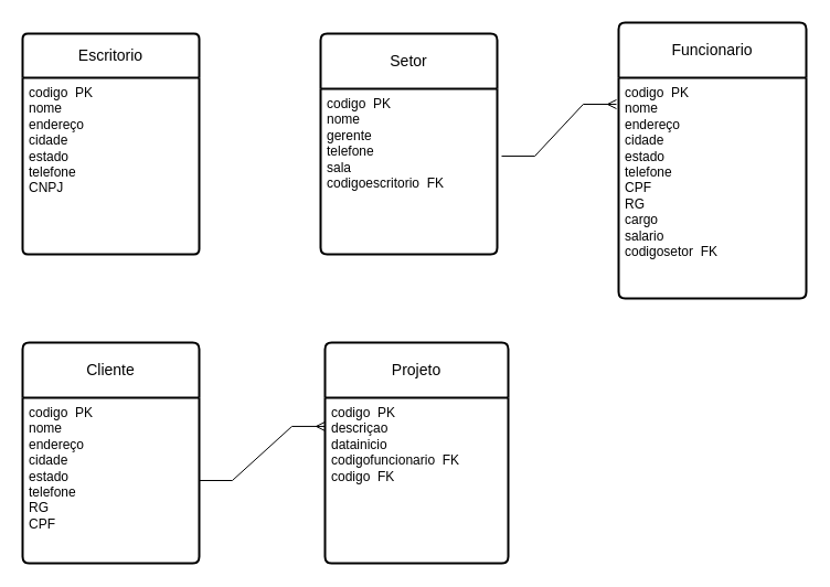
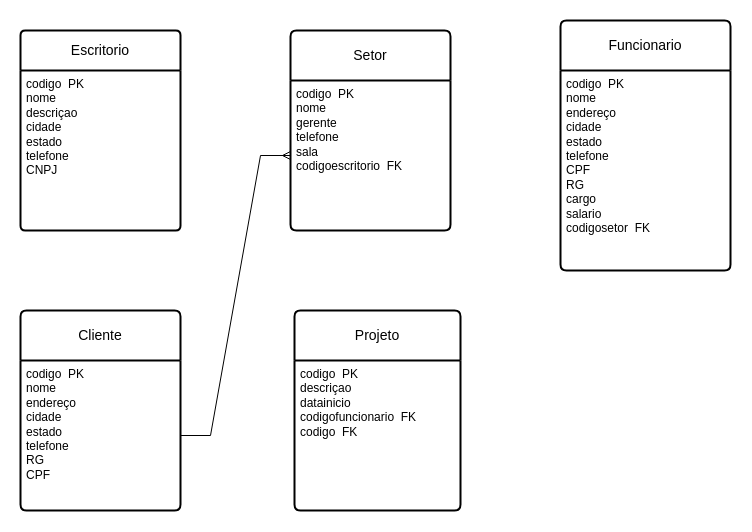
- <mxCell id="12" value="" style="edgeStyle=entityRelationEdgeStyle;fontSize=12;html=1;endArrow=ERmany;rounded=0;exitX=1.025;exitY=0.407;exitDx=0;exitDy=0;exitPerimeter=0;entryX=-0.012;entryY=0.12;entryDx=0;entryDy=0;entryPerimeter=0;" edge="1" parent="1" source="5" target="7"><mxGeometry width="100" height="100" relative="1" as="geometry"><mxPoint x="480" y="180" as="sourcePoint" /><mxPoint x="580" y="80" as="targetPoint" /></mxGeometry></mxCell>
- <mxCell id="3" value="codigo&amp;nbsp; PK&lt;div&gt;nome&lt;/div&gt;&lt;div&gt;endereço&lt;/div&gt;&lt;div&gt;cidade&lt;/div&gt;&lt;div&gt;estado&lt;/div&gt;&lt;div&gt;telefone&lt;/div&gt;&lt;div&gt;CNPJ&lt;/div&gt;" style="align=left;strokeColor=none;fillColor=none;spacingLeft=4;fontSize=12;verticalAlign=top;resizable=0;rotatable=0;part=1;html=1;" vertex="1" parent="2"><mxGeometry y="40" width="160" height="160" as="geometry" /></mxCell>
+ <mxCell id="3" value="codigo&amp;nbsp; PK&lt;div&gt;nome&lt;/div&gt;&lt;div&gt;descriçao&lt;/div&gt;&lt;div&gt;cidade&lt;/div&gt;&lt;div&gt;estado&lt;/div&gt;&lt;div&gt;telefone&lt;/div&gt;&lt;div&gt;CNPJ&lt;/div&gt;" style="align=left;strokeColor=none;fillColor=none;spacingLeft=4;fontSize=12;verticalAlign=top;resizable=0;rotatable=0;part=1;html=1;" vertex="1" parent="2"><mxGeometry y="40" width="160" height="160" as="geometry" /></mxCell>
- <mxCell id="13" value="" style="edgeStyle=entityRelationEdgeStyle;fontSize=12;html=1;endArrow=ERmany;rounded=0;entryX=0;entryY=0.173;entryDx=0;entryDy=0;entryPerimeter=0;" edge="1" parent="1" source="9" target="11"><mxGeometry width="100" height="100" relative="1" as="geometry"><mxPoint x="190" y="430" as="sourcePoint" /><mxPoint x="290" y="330" as="targetPoint" /></mxGeometry></mxCell>
+ <mxCell id="13" value="" style="edgeStyle=entityRelationEdgeStyle;fontSize=12;html=1;endArrow=ERmany;rounded=0;" edge="1" parent="1" source="9" target="5"><mxGeometry width="100" height="100" relative="1" as="geometry"><mxPoint x="190" y="430" as="sourcePoint" /><mxPoint x="290" y="330" as="targetPoint" /></mxGeometry></mxCell>
